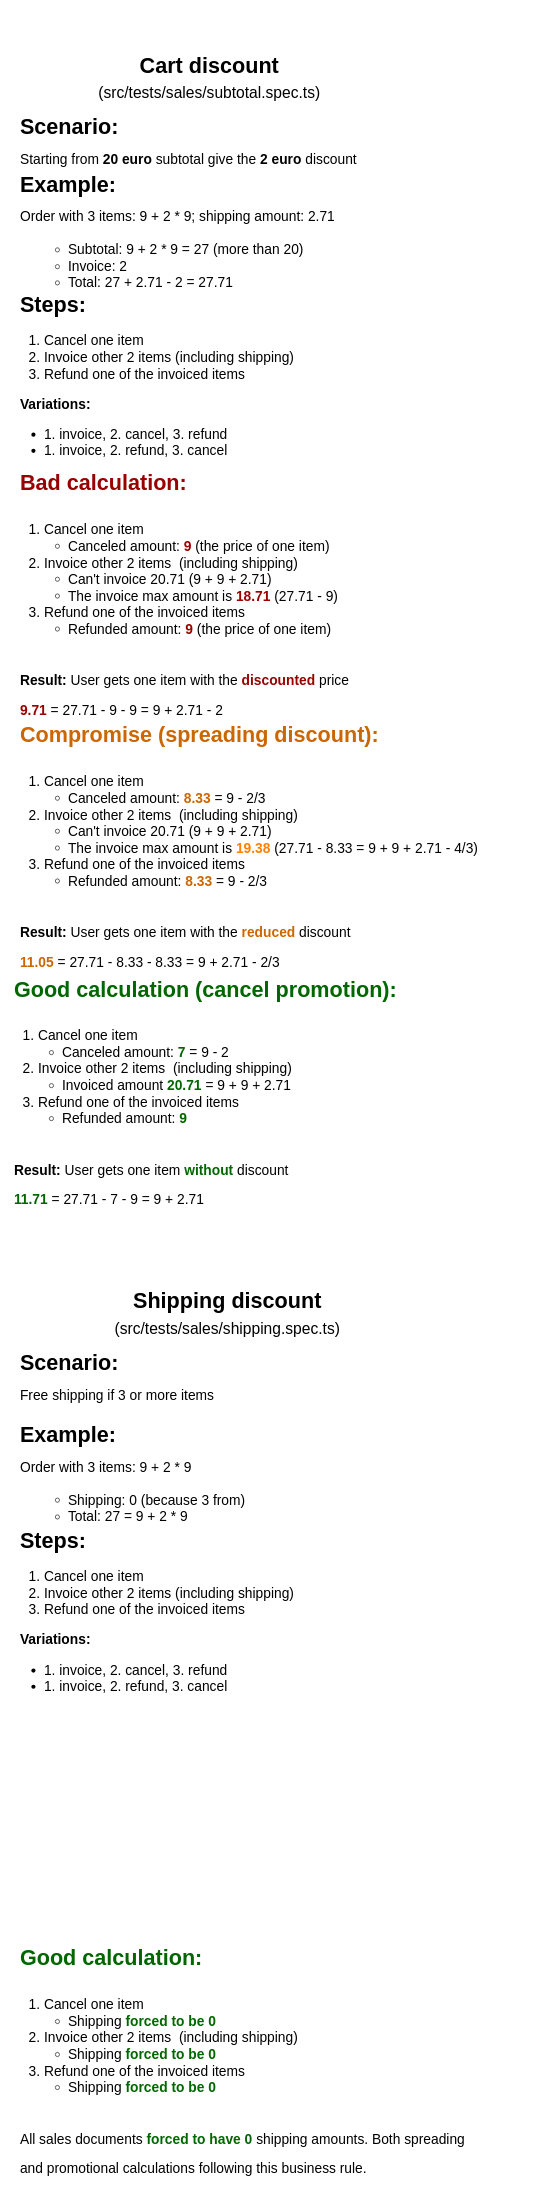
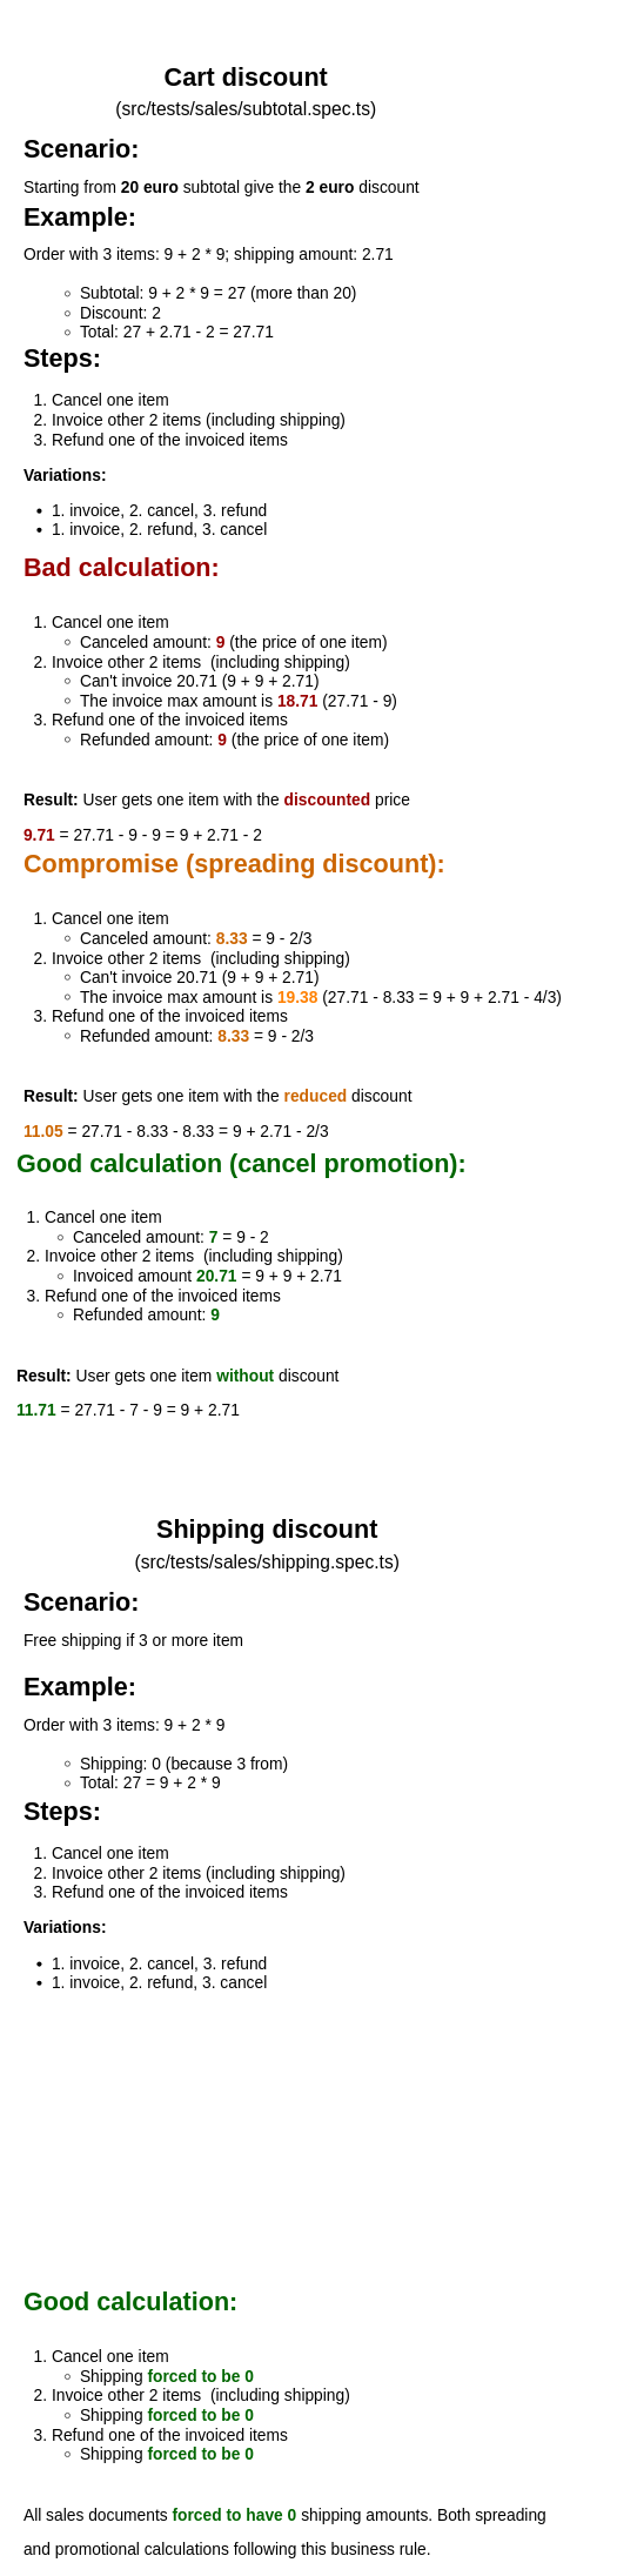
- <mxCell id="5" value="&lt;b&gt;&lt;font style=&quot;font-size: 36px&quot;&gt;Example:&lt;/font&gt;&lt;/b&gt;&lt;br&gt;&lt;span style=&quot;font-size: 23px&quot;&gt;Order with 3 items: 9 + 2 * 9; shipping amount: 2.71&lt;/span&gt;&lt;br&gt;&lt;ol style=&quot;font-size: 23px&quot;&gt;&lt;ul&gt;&lt;li&gt;Subtotal:&amp;nbsp;9 + 2 * 9 = 27 (more than 20)&lt;/li&gt;&lt;li&gt;Invoice: 2&lt;/li&gt;&lt;li&gt;Total: 27 + 2.71 - 2 = 27.71&lt;/li&gt;&lt;/ul&gt;&lt;/ol&gt;" style="text;html=1;strokeColor=none;fillColor=none;align=left;verticalAlign=middle;whiteSpace=wrap;rounded=0;fontSize=41;" vertex="1" parent="1"><mxGeometry x="30.5" y="290" width="650" height="210" as="geometry" /></mxCell>
+ <mxCell id="5" value="&lt;b&gt;&lt;font style=&quot;font-size: 36px&quot;&gt;Example:&lt;/font&gt;&lt;/b&gt;&lt;br&gt;&lt;span style=&quot;font-size: 23px&quot;&gt;Order with 3 items: 9 + 2 * 9; shipping amount: 2.71&lt;/span&gt;&lt;br&gt;&lt;ol style=&quot;font-size: 23px&quot;&gt;&lt;ul&gt;&lt;li&gt;Subtotal:&amp;nbsp;9 + 2 * 9 = 27 (more than 20)&lt;/li&gt;&lt;li&gt;Discount: 2&lt;/li&gt;&lt;li&gt;Total: 27 + 2.71 - 2 = 27.71&lt;/li&gt;&lt;/ul&gt;&lt;/ol&gt;" style="text;html=1;strokeColor=none;fillColor=none;align=left;verticalAlign=middle;whiteSpace=wrap;rounded=0;fontSize=41;" vertex="1" parent="1"><mxGeometry x="30.5" y="290" width="650" height="210" as="geometry" /></mxCell>
- <mxCell id="10" value="&lt;b&gt;&lt;font style=&quot;font-size: 36px&quot;&gt;Scenario:&lt;/font&gt;&lt;/b&gt;&lt;br&gt;&lt;font style=&quot;font-size: 23px&quot;&gt;Free shipping if 3 or more items&lt;/font&gt;" style="text;html=1;strokeColor=none;fillColor=none;align=left;verticalAlign=middle;whiteSpace=wrap;rounded=0;fontSize=41;" vertex="1" parent="1"><mxGeometry x="30.5" y="2240" width="650" height="110" as="geometry" /></mxCell>
+ <mxCell id="10" value="&lt;b&gt;&lt;font style=&quot;font-size: 36px&quot;&gt;Scenario:&lt;/font&gt;&lt;/b&gt;&lt;br&gt;&lt;font style=&quot;font-size: 23px&quot;&gt;Free shipping if 3 or more item&lt;/font&gt;" style="text;html=1;strokeColor=none;fillColor=none;align=left;verticalAlign=middle;whiteSpace=wrap;rounded=0;fontSize=41;" vertex="1" parent="1"><mxGeometry x="30.5" y="2240" width="650" height="110" as="geometry" /></mxCell>
